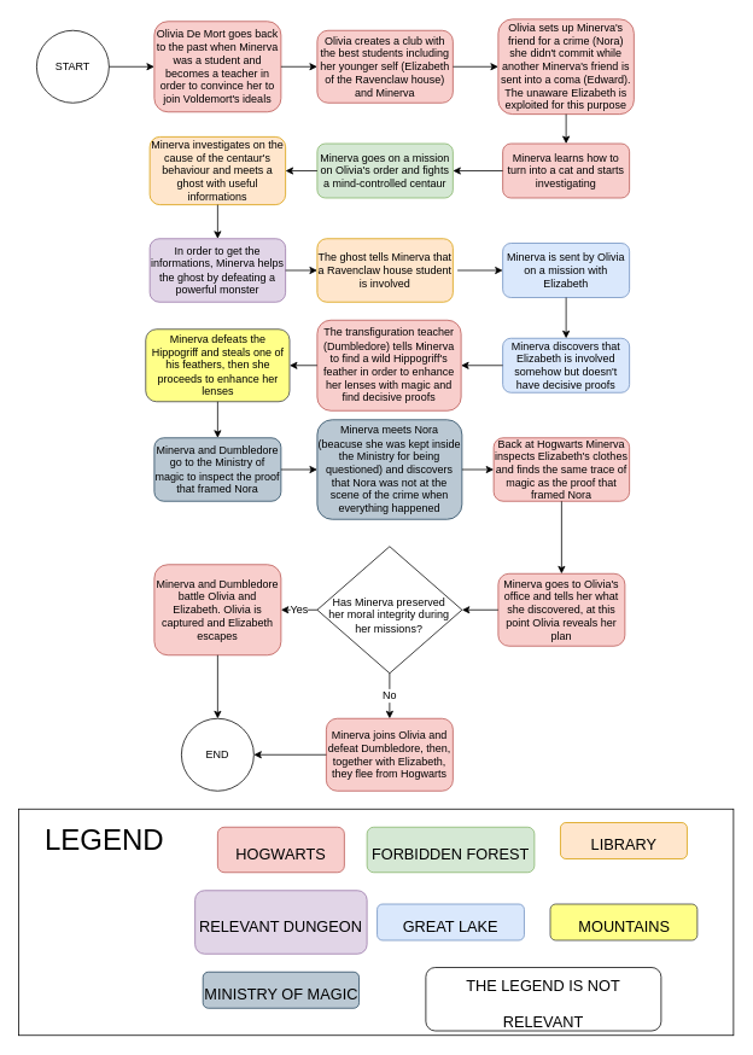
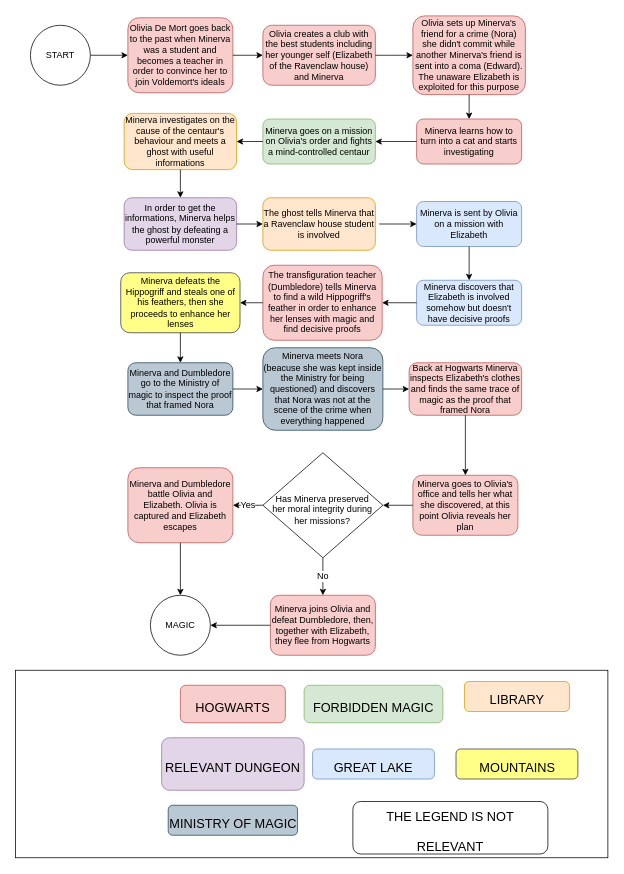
- <mxCell id="43" value="END" style="ellipse;whiteSpace=wrap;html=1;aspect=fixed;strokeWidth=1;fontSize=12;align=center;" vertex="1" parent="1"><mxGeometry x="200" y="793" width="80" height="80" as="geometry" /></mxCell>
+ <mxCell id="43" value="MAGIC" style="ellipse;whiteSpace=wrap;html=1;aspect=fixed;strokeWidth=1;fontSize=12;align=center;" vertex="1" parent="1"><mxGeometry x="200" y="793" width="80" height="80" as="geometry" /></mxCell>
- <mxCell id="45" value="LEGEND" style="text;html=1;strokeColor=none;fillColor=none;align=center;verticalAlign=middle;whiteSpace=wrap;rounded=0;fontSize=32;" vertex="1" parent="1"><mxGeometry x="30" y="913" width="170" height="30" as="geometry" /></mxCell>
- <mxCell id="47" value="&lt;font style=&quot;font-size: 17px&quot;&gt;FORBIDDEN FOREST&lt;/font&gt;" style="rounded=1;whiteSpace=wrap;html=1;strokeWidth=1;fontSize=32;align=center;fillColor=#d5e8d4;strokeColor=#82b366;" vertex="1" parent="1"><mxGeometry x="405" y="913" width="185" height="50" as="geometry" /></mxCell>
+ <mxCell id="47" value="&lt;font style=&quot;font-size: 17px&quot;&gt;FORBIDDEN MAGIC&lt;/font&gt;" style="rounded=1;whiteSpace=wrap;html=1;strokeWidth=1;fontSize=32;align=center;fillColor=#d5e8d4;strokeColor=#82b366;" vertex="1" parent="1"><mxGeometry x="405" y="913" width="185" height="50" as="geometry" /></mxCell>
